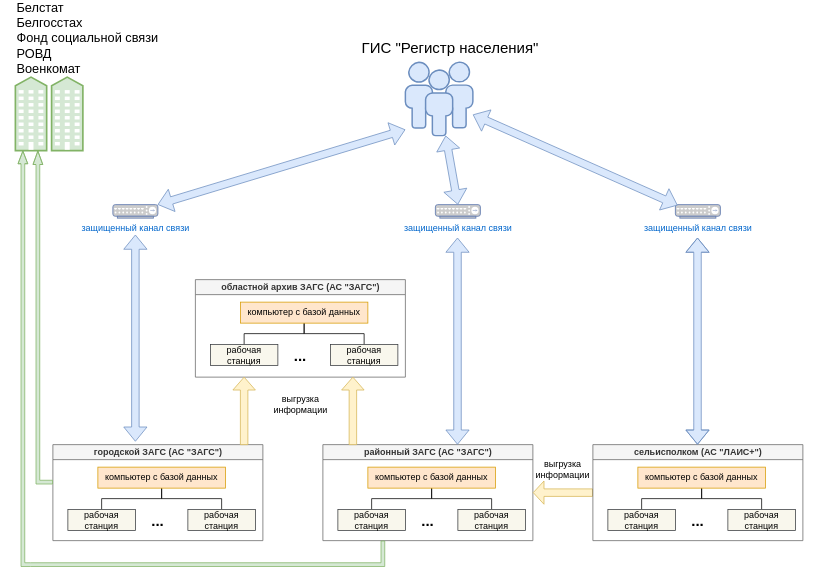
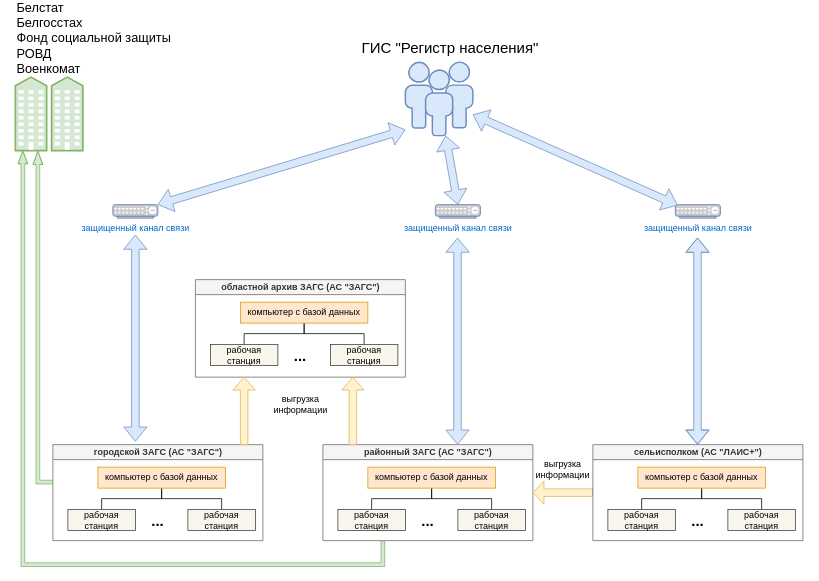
- <mxCell id="12" value="&lt;div style=&quot;font-size: 17px;&quot;&gt;Белстат&lt;/div&gt;&lt;div style=&quot;font-size: 17px;&quot;&gt;Белгосстах&lt;/div&gt;&lt;div style=&quot;font-size: 17px;&quot;&gt;Фонд социальной связи&lt;/div&gt;&lt;div style=&quot;font-size: 17px;&quot;&gt;РОВД&lt;/div&gt;&lt;div style=&quot;font-size: 17px;&quot;&gt;Военкомат&lt;br style=&quot;font-size: 17px;&quot;&gt;&lt;/div&gt;" style="text;html=1;strokeColor=none;fillColor=none;align=left;verticalAlign=middle;whiteSpace=wrap;rounded=0;fontSize=17;" parent="1" vertex="1"><mxGeometry x="20" y="20" width="262.5" height="17" as="geometry" /></mxCell>
+ <mxCell id="12" value="&lt;div style=&quot;font-size: 17px;&quot;&gt;Белстат&lt;/div&gt;&lt;div style=&quot;font-size: 17px;&quot;&gt;Белгосстах&lt;/div&gt;&lt;div style=&quot;font-size: 17px;&quot;&gt;Фонд социальной защиты&lt;/div&gt;&lt;div style=&quot;font-size: 17px;&quot;&gt;РОВД&lt;/div&gt;&lt;div style=&quot;font-size: 17px;&quot;&gt;Военкомат&lt;br style=&quot;font-size: 17px;&quot;&gt;&lt;/div&gt;" style="text;html=1;strokeColor=none;fillColor=none;align=left;verticalAlign=middle;whiteSpace=wrap;rounded=0;fontSize=17;" parent="1" vertex="1"><mxGeometry x="20" y="20" width="262.5" height="17" as="geometry" /></mxCell>
